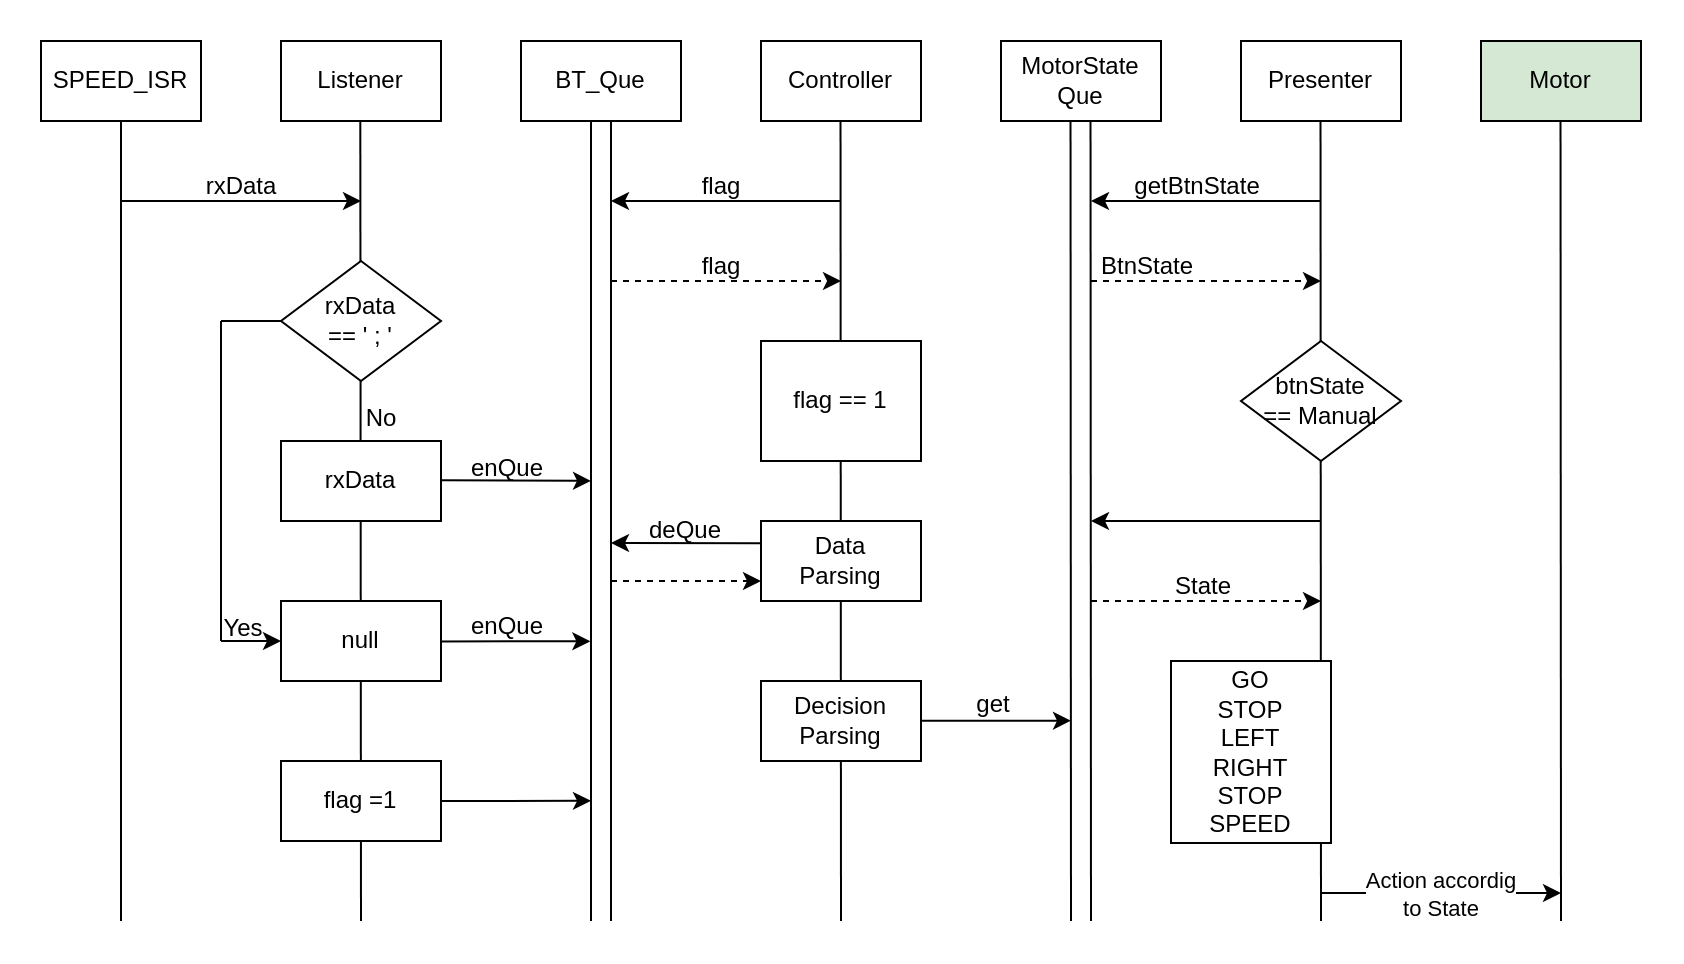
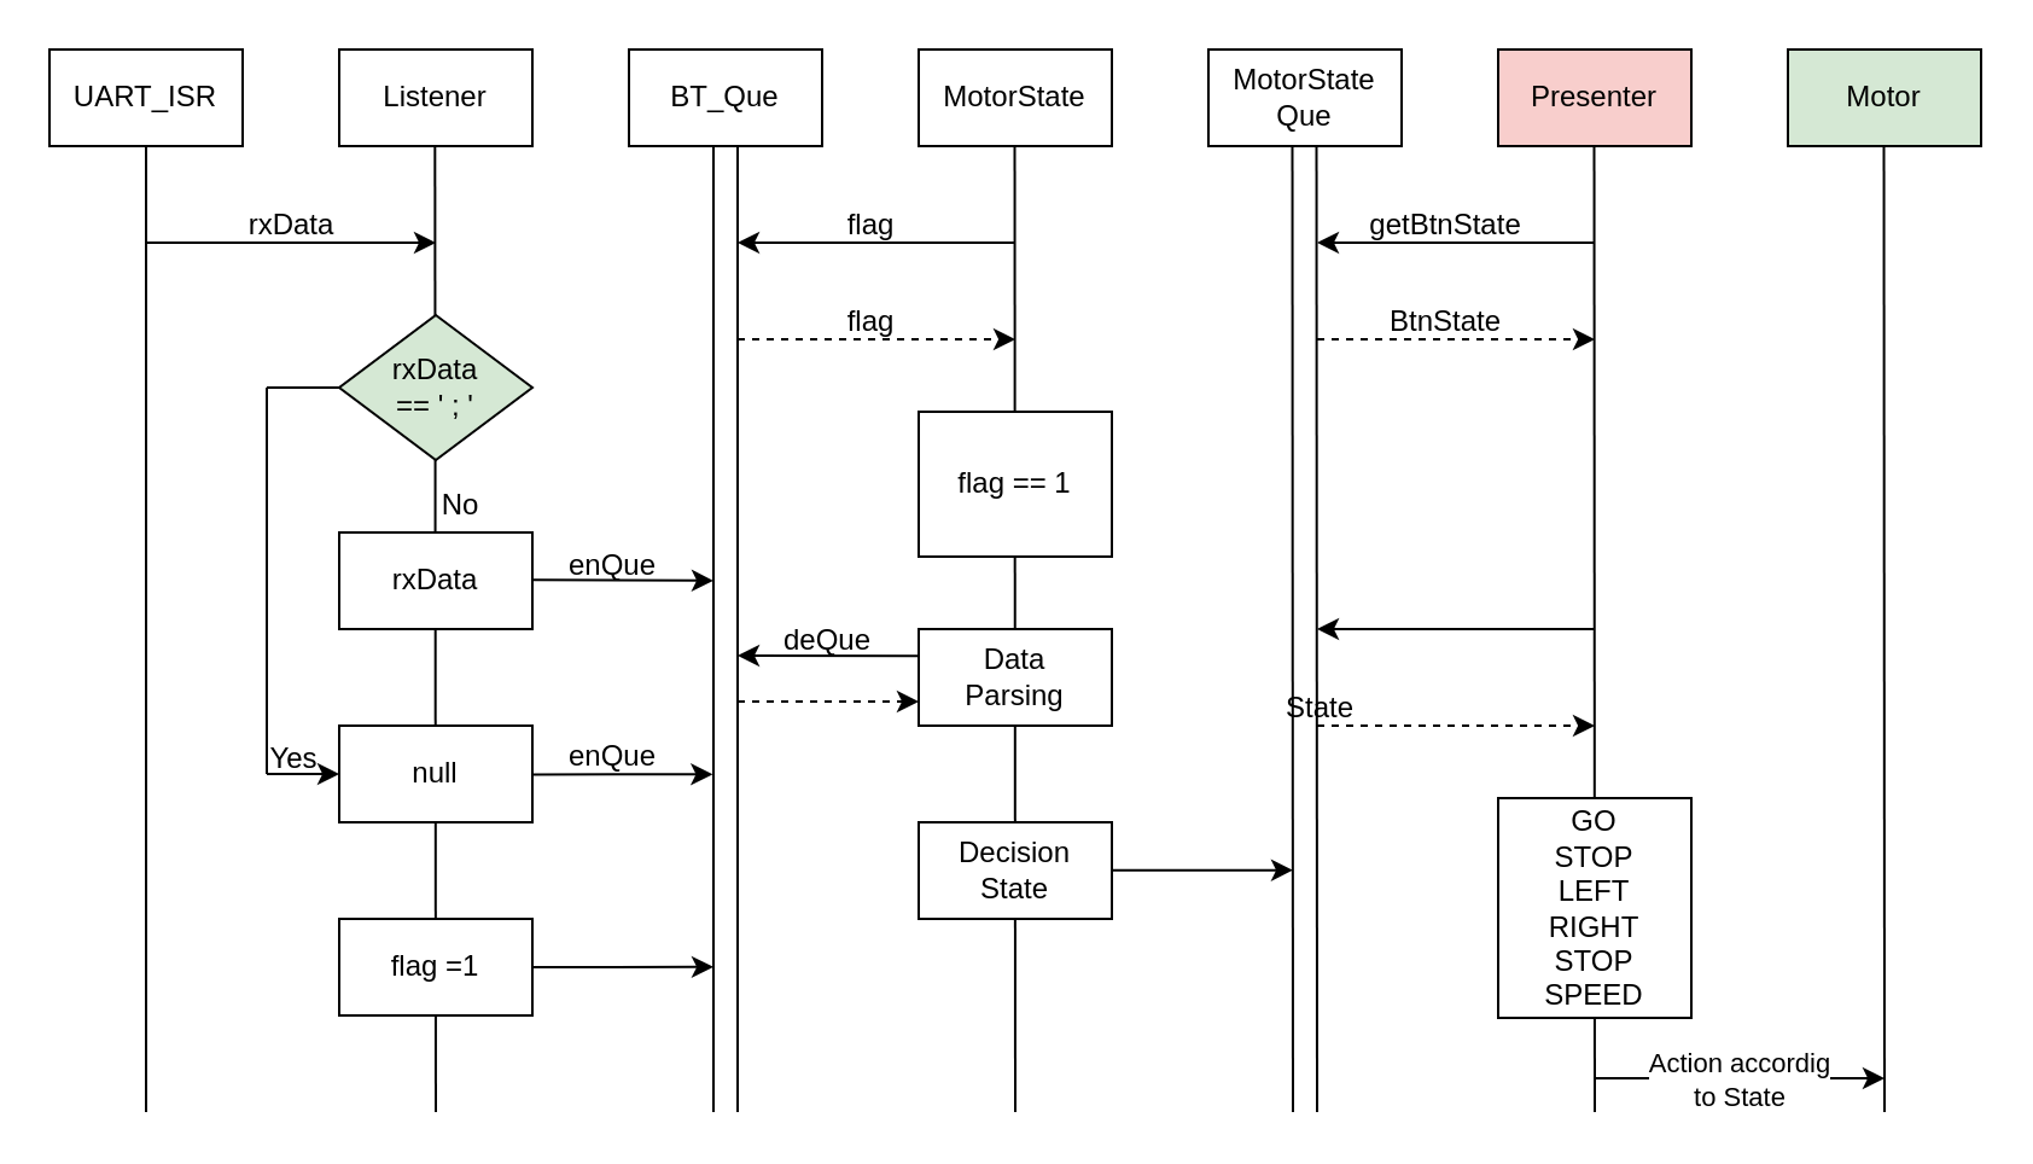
- <mxCell id="2" value="SPEED_ISR" style="rounded=0;whiteSpace=wrap;html=1;" parent="1" vertex="1"><mxGeometry x="20" y="20" width="80" height="40" as="geometry" /></mxCell>
+ <mxCell id="2" value="UART_ISR" style="rounded=0;whiteSpace=wrap;html=1;" parent="1" vertex="1"><mxGeometry x="20" y="20" width="80" height="40" as="geometry" /></mxCell>
- <mxCell id="5" value="Controller" style="rounded=0;whiteSpace=wrap;html=1;" parent="1" vertex="1"><mxGeometry x="380" y="20" width="80" height="40" as="geometry" /></mxCell>
+ <mxCell id="5" value="MotorState" style="rounded=0;whiteSpace=wrap;html=1;" parent="1" vertex="1"><mxGeometry x="380" y="20" width="80" height="40" as="geometry" /></mxCell>
- <mxCell id="7" value="Presenter" style="rounded=0;whiteSpace=wrap;html=1;" parent="1" vertex="1"><mxGeometry x="620" y="20" width="80" height="40" as="geometry" /></mxCell>
+ <mxCell id="7" value="Presenter" style="rounded=0;whiteSpace=wrap;html=1;fillColor=#f8cecc;" parent="1" vertex="1"><mxGeometry x="620" y="20" width="80" height="40" as="geometry" /></mxCell>
- <mxCell id="55" value="&lt;div style=&quot;text-align: start;&quot;&gt;&lt;span style=&quot;background-color: initial;&quot;&gt;BtnState&lt;/span&gt;&lt;/div&gt;" style="text;html=1;align=center;verticalAlign=middle;resizable=0;points=[];autosize=1;strokeColor=none;fillColor=none;" vertex="1" parent="1"><mxGeometry x="538" y="118" width="70" height="30" as="geometry" /></mxCell>
+ <mxCell id="55" value="&lt;div style=&quot;text-align: start;&quot;&gt;&lt;span style=&quot;background-color: initial;&quot;&gt;BtnState&lt;/span&gt;&lt;/div&gt;" style="text;html=1;align=center;verticalAlign=middle;resizable=0;points=[];autosize=1;strokeColor=none;fillColor=none;" vertex="1" parent="1"><mxGeometry x="563" y="118" width="70" height="30" as="geometry" /></mxCell>
- <mxCell id="19" value="rxData&lt;div&gt;== ' ; '&lt;/div&gt;" style="rhombus;whiteSpace=wrap;html=1;" parent="1" vertex="1"><mxGeometry x="140" y="130" width="80" height="60" as="geometry" /></mxCell>
+ <mxCell id="19" value="rxData&lt;div&gt;== ' ; '&lt;/div&gt;" style="rhombus;whiteSpace=wrap;html=1;fillColor=#d5e8d4;" parent="1" vertex="1"><mxGeometry x="140" y="130" width="80" height="60" as="geometry" /></mxCell>
- <mxCell id="56" value="btnState&lt;div&gt;== Manual&lt;/div&gt;" style="rhombus;whiteSpace=wrap;html=1;" vertex="1" parent="1"><mxGeometry x="620" y="170" width="80" height="60" as="geometry" /></mxCell>
- <mxCell id="51" value="State" style="text;html=1;align=center;verticalAlign=middle;resizable=0;points=[];autosize=1;strokeColor=none;fillColor=none;" parent="1" vertex="1"><mxGeometry x="576" y="278" width="50" height="30" as="geometry" /></mxCell>
+ <mxCell id="51" value="State" style="text;html=1;align=center;verticalAlign=middle;resizable=0;points=[];autosize=1;strokeColor=none;fillColor=none;" parent="1" vertex="1"><mxGeometry x="521" y="278" width="50" height="30" as="geometry" /></mxCell>
- <mxCell id="46" value="get" style="text;html=1;align=center;verticalAlign=middle;resizable=0;points=[];autosize=1;strokeColor=none;fillColor=none;" parent="1" vertex="1"><mxGeometry x="476" y="337" width="40" height="30" as="geometry" /></mxCell>
- <mxCell id="33" value="Decision&lt;br&gt;Parsing" style="rounded=0;whiteSpace=wrap;html=1;" parent="1" vertex="1"><mxGeometry x="380" y="340" width="80" height="40" as="geometry" /></mxCell>
+ <mxCell id="33" value="Decision&lt;br&gt;State" style="rounded=0;whiteSpace=wrap;html=1;" parent="1" vertex="1"><mxGeometry x="380" y="340" width="80" height="40" as="geometry" /></mxCell>
- <mxCell id="39" value="GO&lt;div&gt;STOP&lt;/div&gt;&lt;div&gt;LEFT&lt;br&gt;RIGHT&lt;br&gt;STOP&lt;br&gt;SPEED&lt;br&gt;&lt;/div&gt;" style="rounded=0;whiteSpace=wrap;html=1;" parent="1" vertex="1"><mxGeometry x="585" y="330" width="80" height="91" as="geometry" /></mxCell>
+ <mxCell id="39" value="GO&lt;div&gt;STOP&lt;/div&gt;&lt;div&gt;LEFT&lt;br&gt;RIGHT&lt;br&gt;STOP&lt;br&gt;SPEED&lt;br&gt;&lt;/div&gt;" style="rounded=0;whiteSpace=wrap;html=1;" parent="1" vertex="1"><mxGeometry x="620" y="330" width="80" height="91" as="geometry" /></mxCell>
